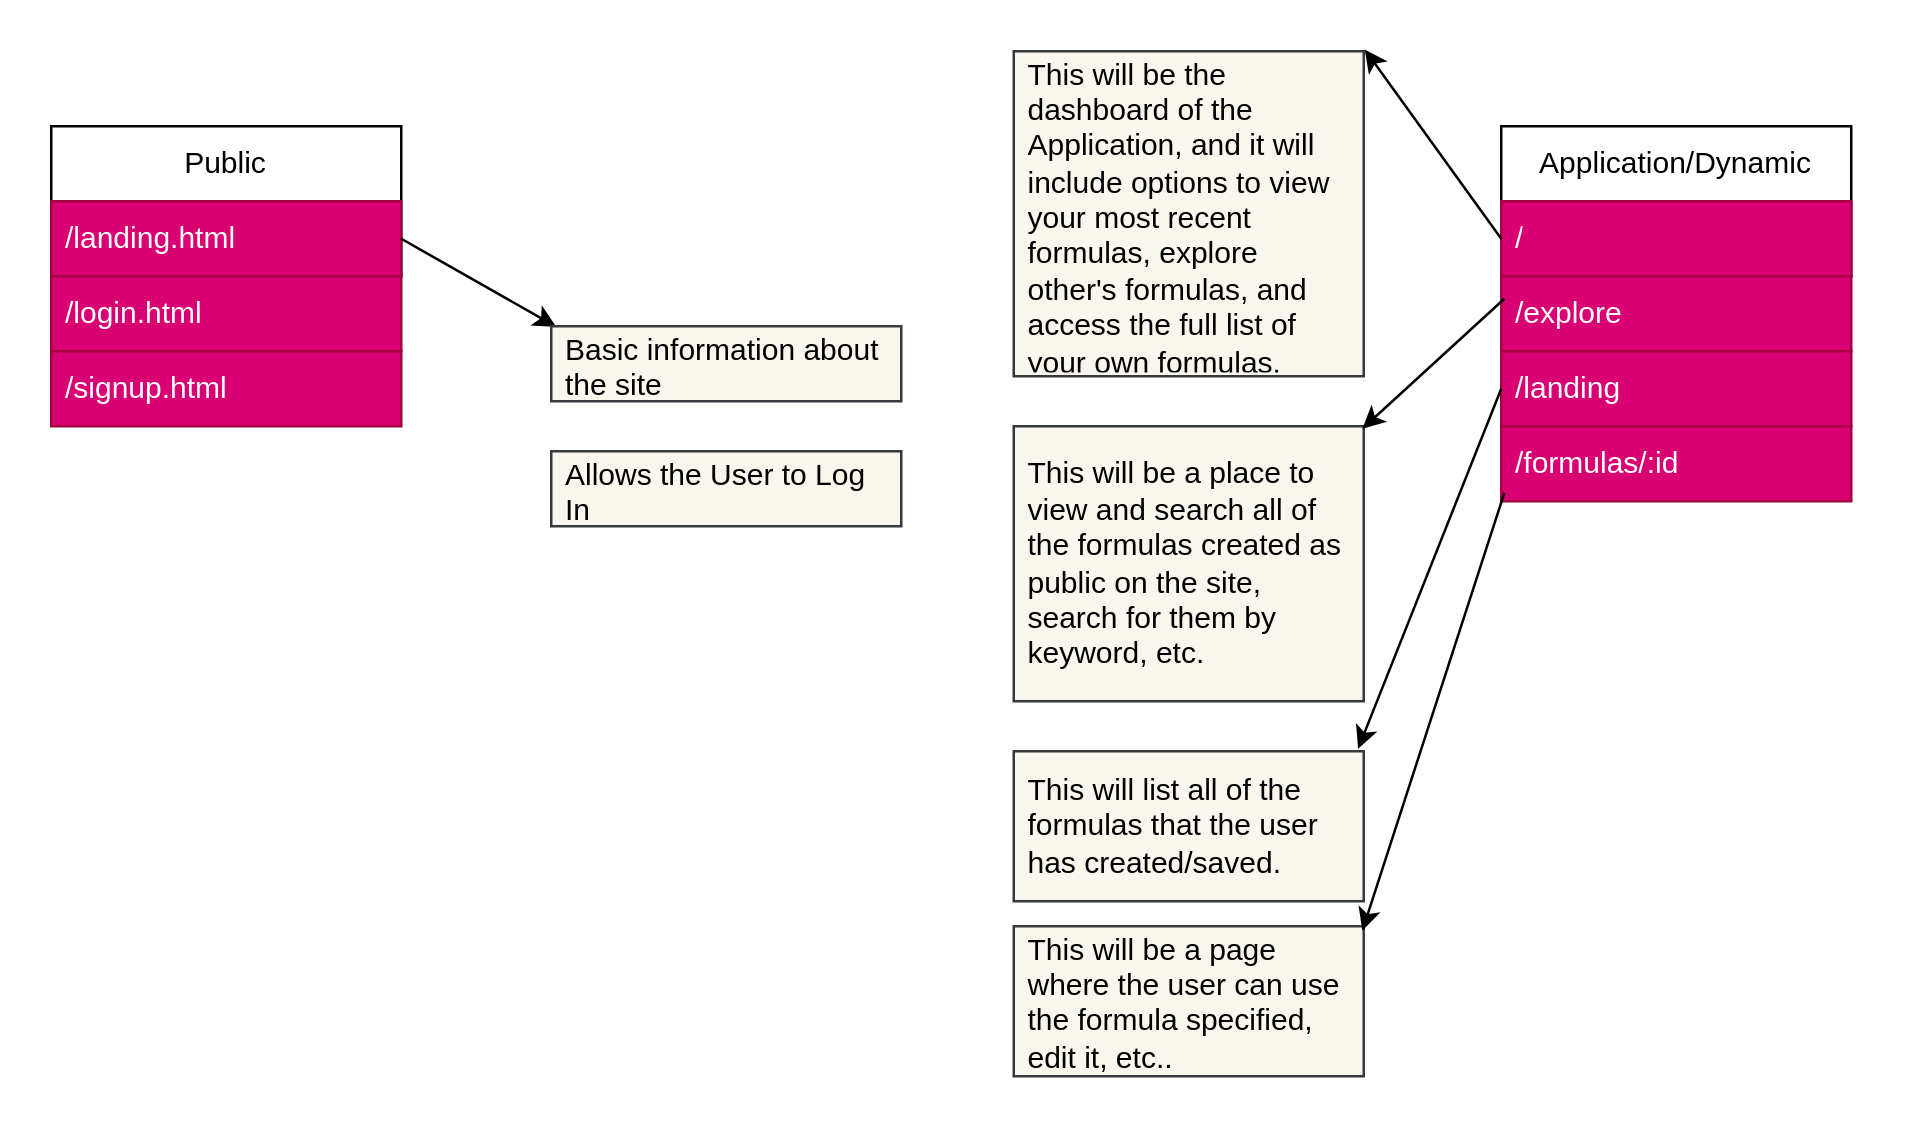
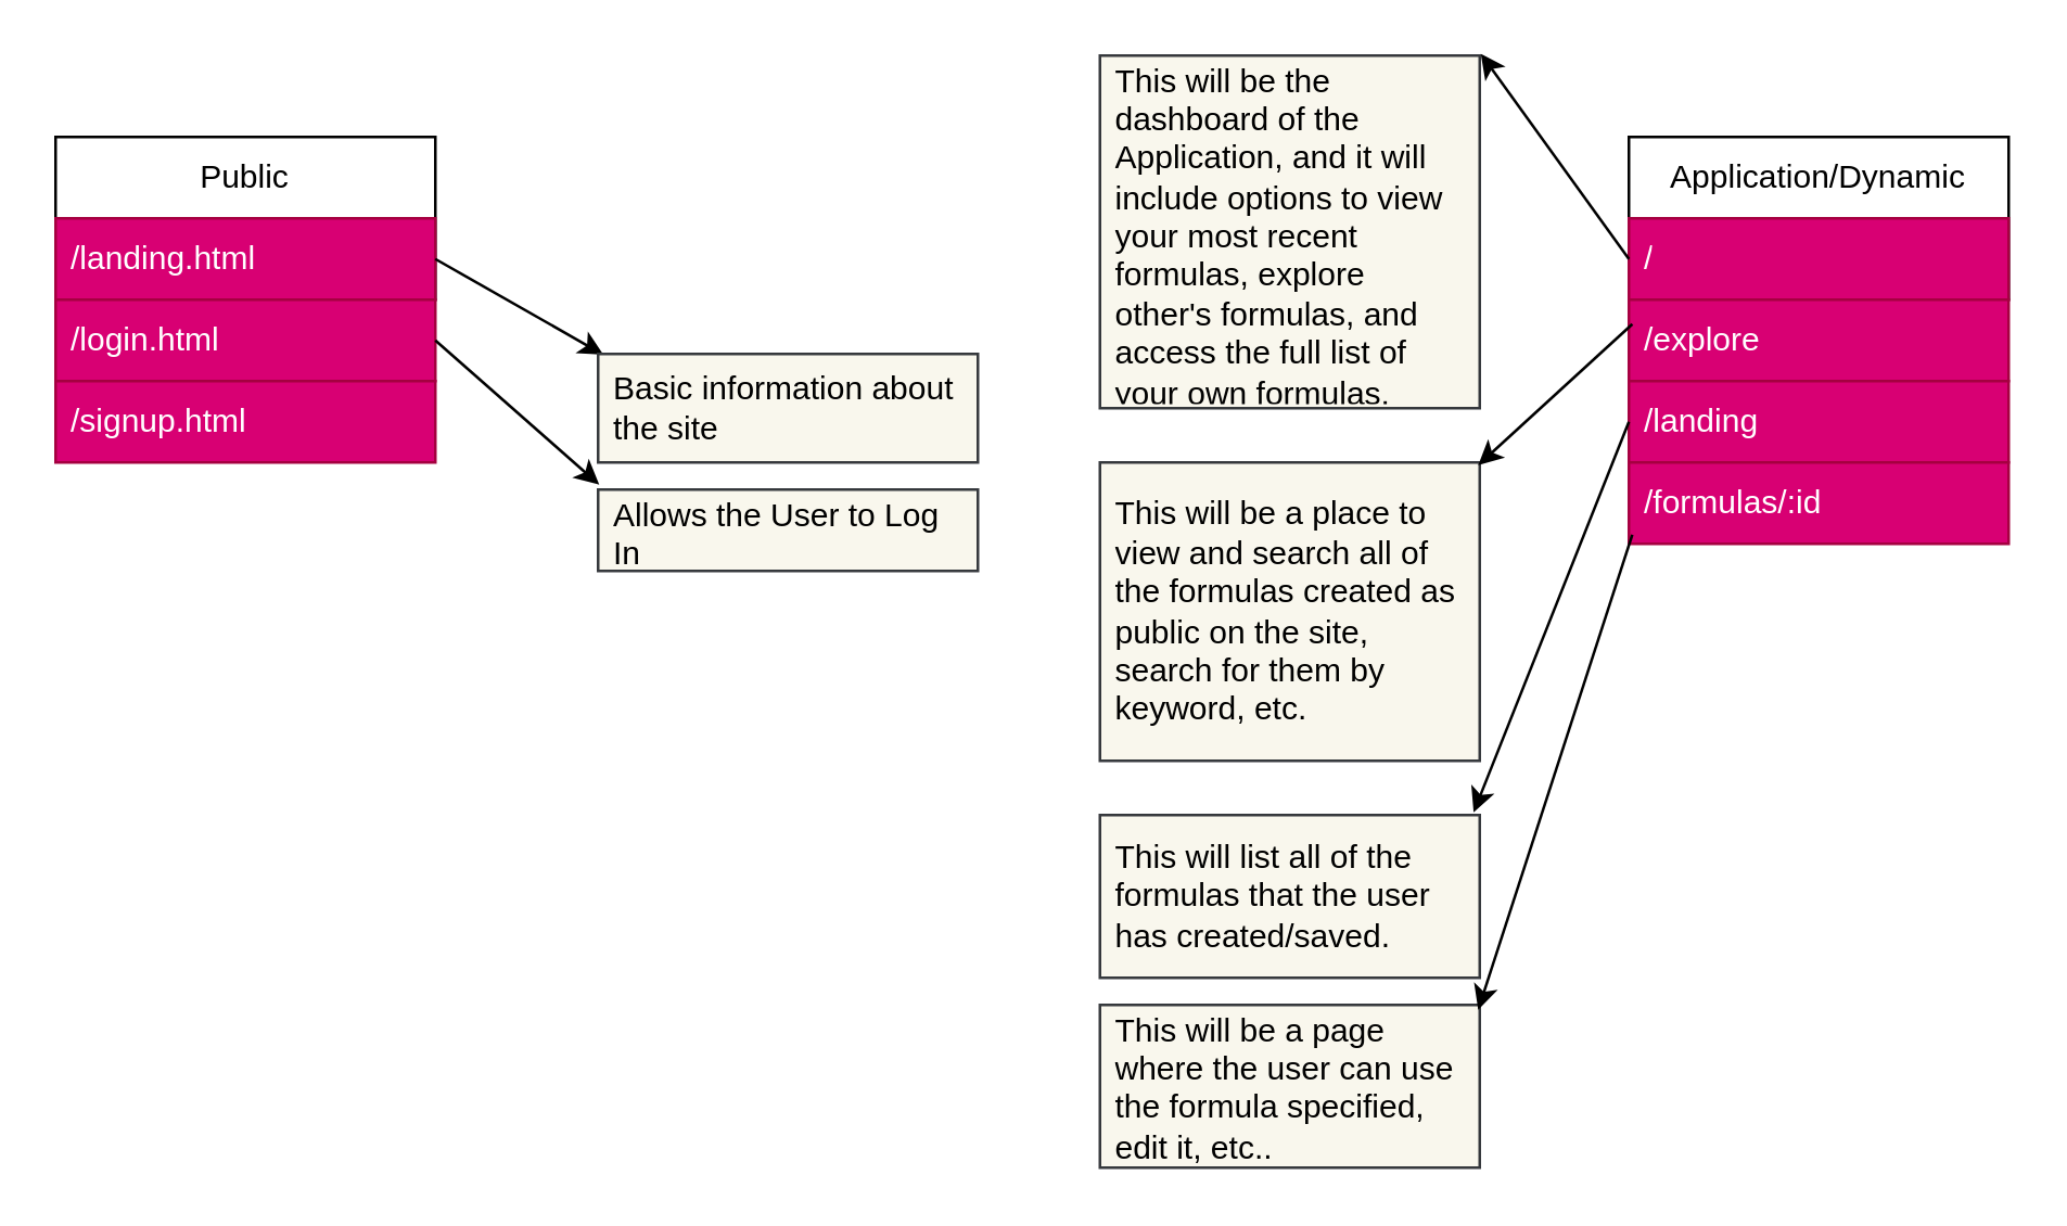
- <mxCell id="11" value="Basic information about the site" style="text;strokeColor=#36393d;fillColor=#f9f7ed;align=left;verticalAlign=middle;spacingLeft=4;spacingRight=4;overflow=hidden;points=[[0,0.5],[1,0.5]];portConstraint=eastwest;rotatable=0;whiteSpace=wrap;html=1;fontColor=#000000;" vertex="1" parent="1"><mxGeometry x="220" y="130" width="140" height="30" as="geometry" /></mxCell>
+ <mxCell id="11" value="Basic information about the site" style="text;strokeColor=#36393d;fillColor=#f9f7ed;align=left;verticalAlign=middle;spacingLeft=4;spacingRight=4;overflow=hidden;points=[[0,0.5],[1,0.5]];portConstraint=eastwest;rotatable=0;whiteSpace=wrap;html=1;fontColor=#000000;" vertex="1" parent="1"><mxGeometry x="220" y="130" width="140" height="40" as="geometry" /></mxCell>
+ <mxCell id="13" value="" style="endArrow=classic;html=1;fontColor=#000000;exitX=1;exitY=0.5;exitDx=0;exitDy=0;entryX=0.003;entryY=-0.06;entryDx=0;entryDy=0;entryPerimeter=0;" edge="1" parent="1" source="4" target="12"><mxGeometry width="50" height="50" relative="1" as="geometry"><mxPoint x="330" y="300" as="sourcePoint" /><mxPoint x="380" y="250" as="targetPoint" /></mxGeometry></mxCell>
